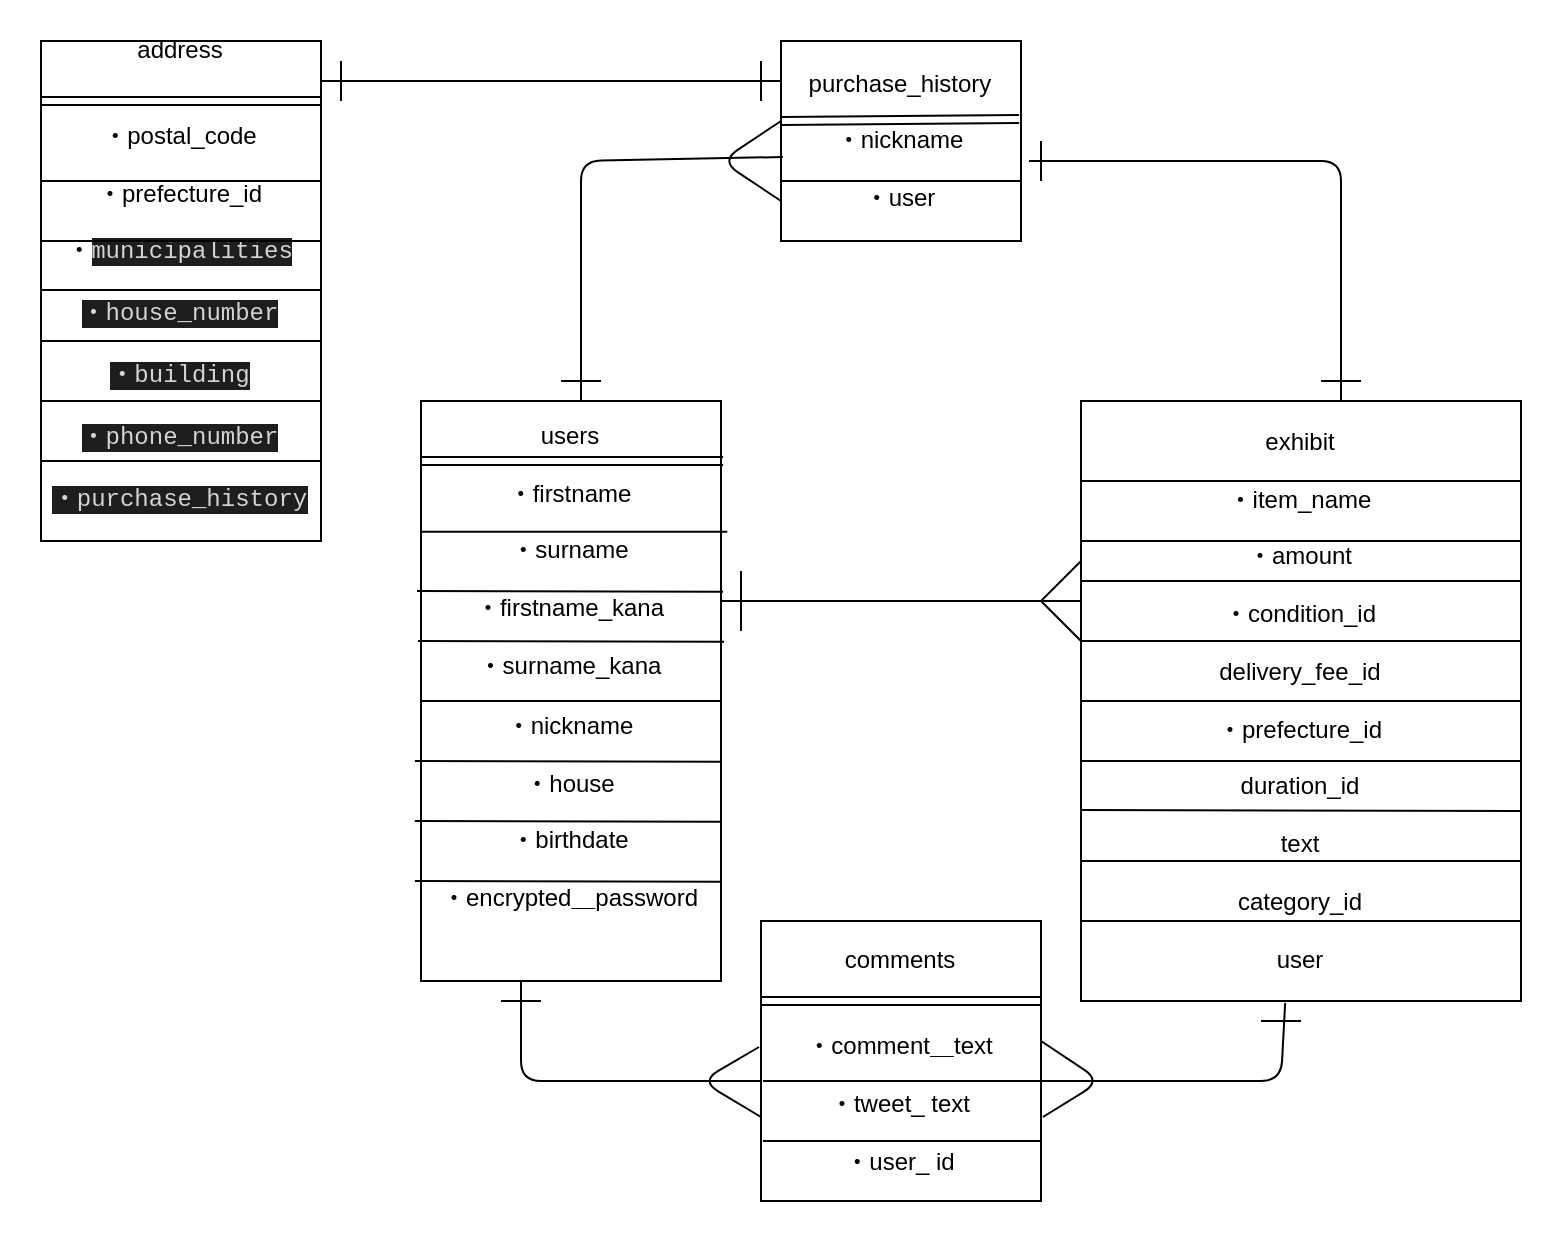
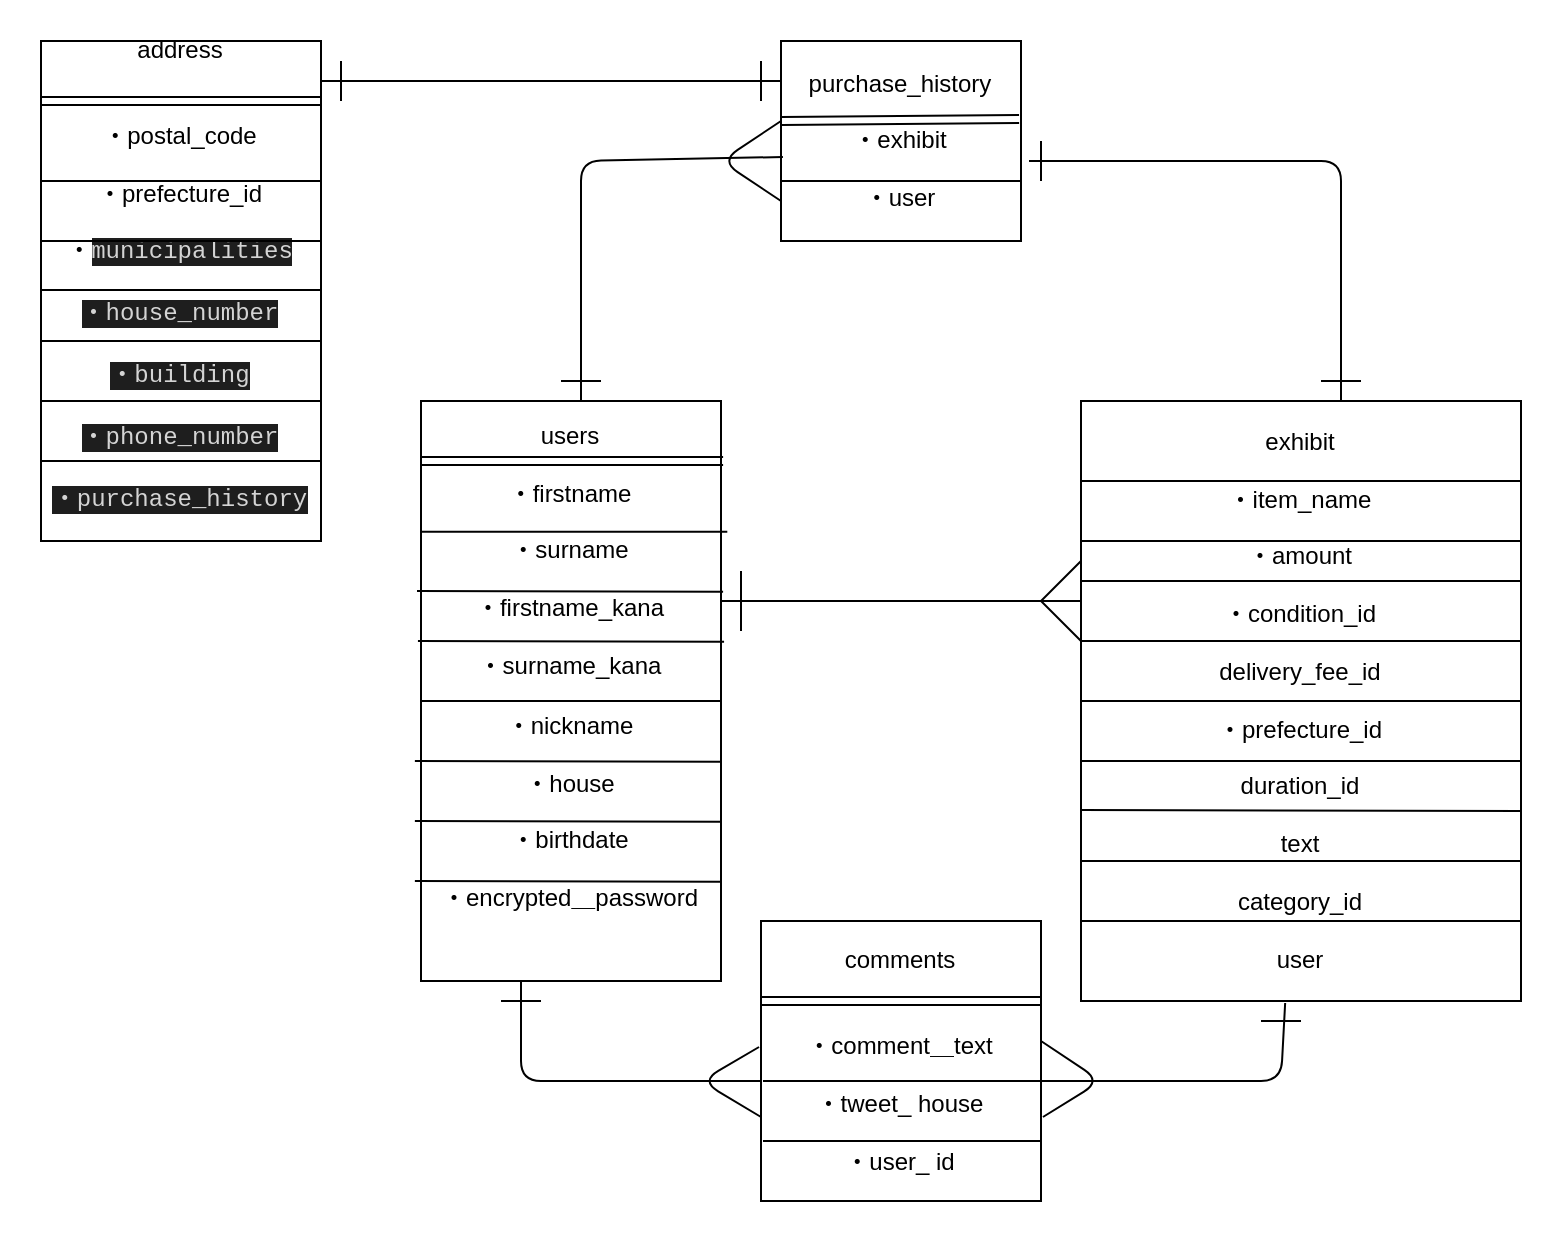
- <mxCell id="37" value="purchase_history&lt;br&gt;&lt;br&gt;・nickname&lt;br&gt;&lt;br&gt;・user" style="rounded=0;whiteSpace=wrap;html=1;" vertex="1" parent="1"><mxGeometry x="390" y="20" width="120" height="100" as="geometry" /></mxCell>
+ <mxCell id="37" value="purchase_history&lt;br&gt;&lt;br&gt;・exhibit&lt;br&gt;&lt;br&gt;・user" style="rounded=0;whiteSpace=wrap;html=1;" vertex="1" parent="1"><mxGeometry x="390" y="20" width="120" height="100" as="geometry" /></mxCell>
- <mxCell id="4" value="comments&lt;br&gt;&lt;br&gt;&lt;br&gt;・comment＿text&lt;br&gt;&lt;br&gt;・tweet_ text&lt;br&gt;&lt;br&gt;・user_ id" style="whiteSpace=wrap;html=1;aspect=fixed;" vertex="1" parent="1"><mxGeometry x="380" y="460" width="140" height="140" as="geometry" /></mxCell>
+ <mxCell id="4" value="comments&lt;br&gt;&lt;br&gt;&lt;br&gt;・comment＿text&lt;br&gt;&lt;br&gt;・tweet_ house&lt;br&gt;&lt;br&gt;・user_ id" style="whiteSpace=wrap;html=1;aspect=fixed;" vertex="1" parent="1"><mxGeometry x="380" y="460" width="140" height="140" as="geometry" /></mxCell>
